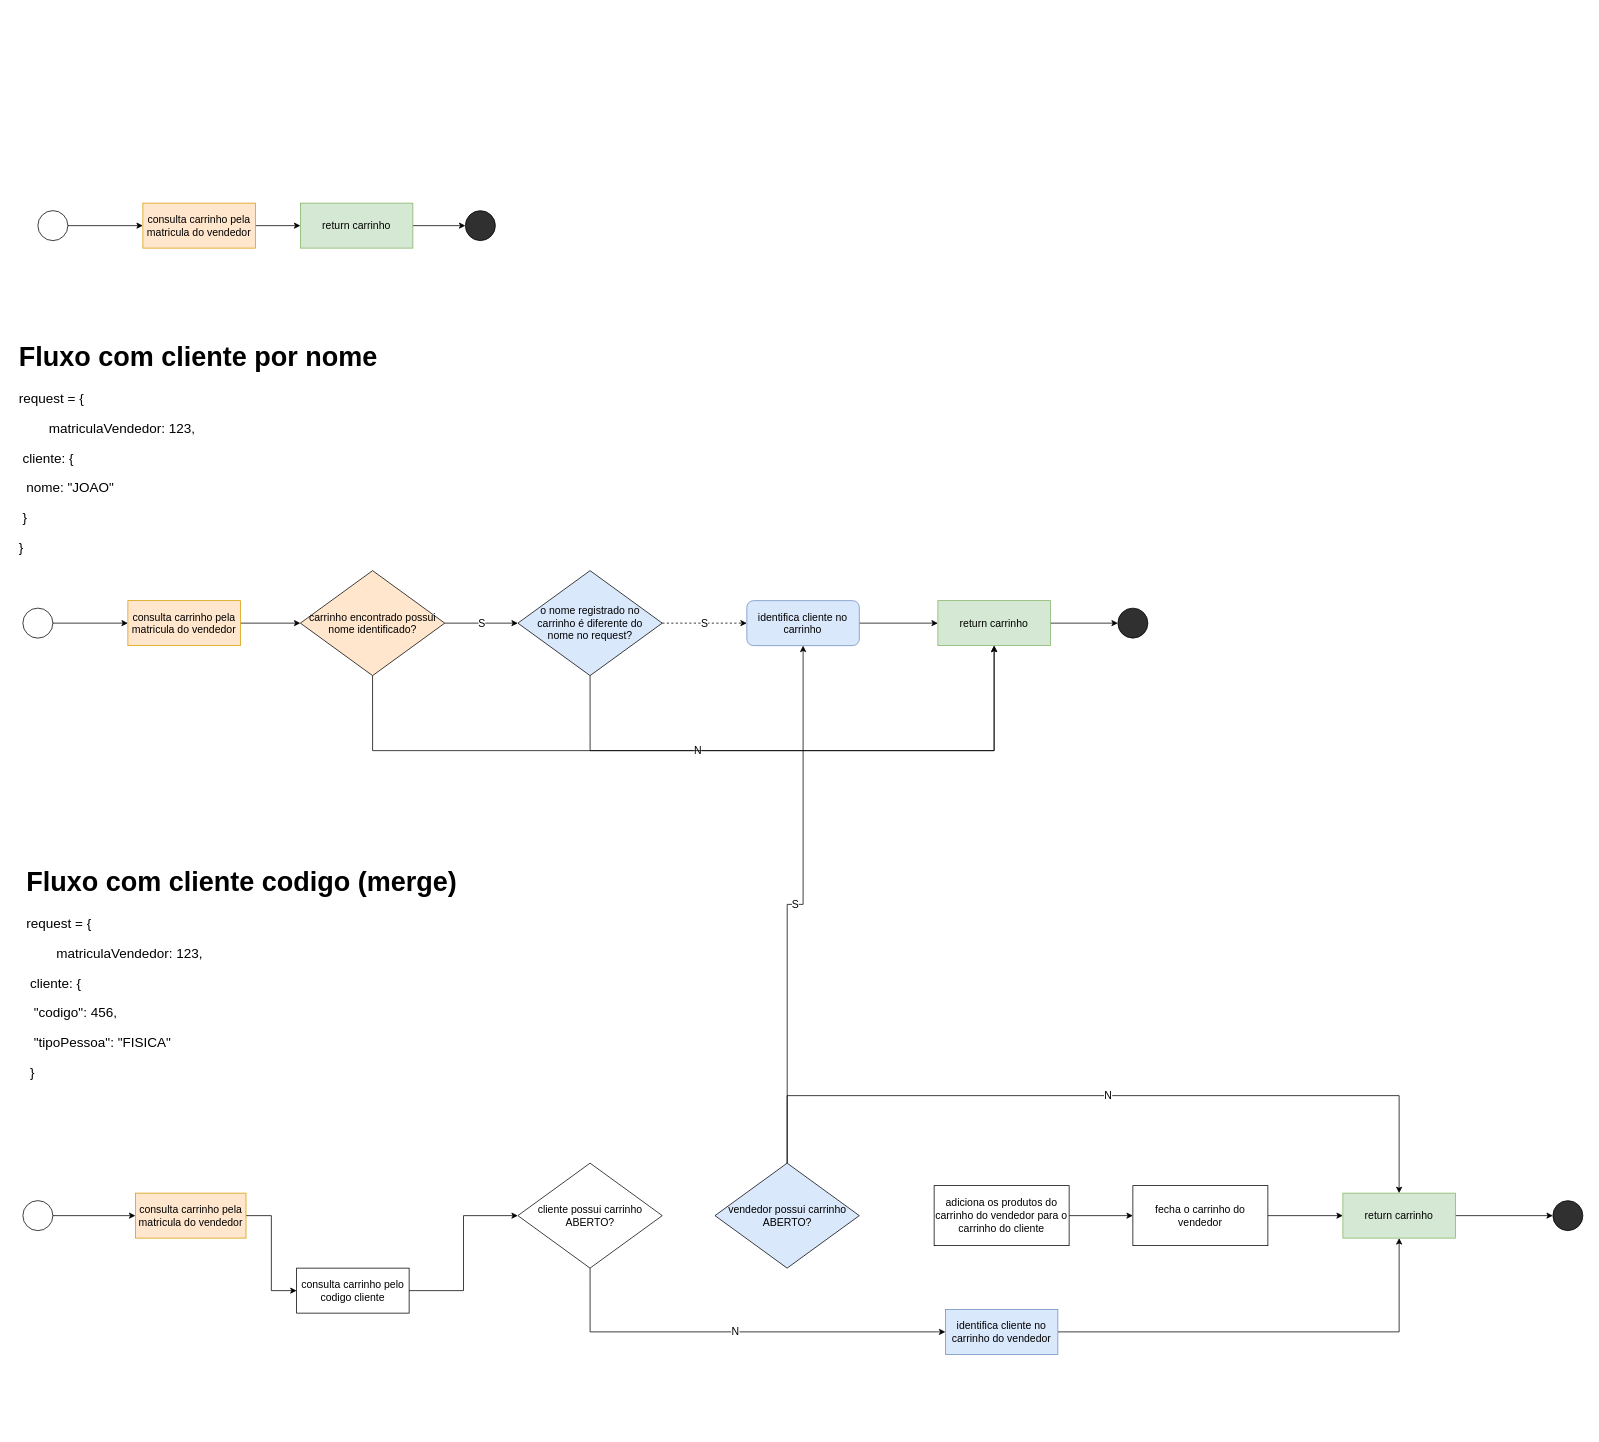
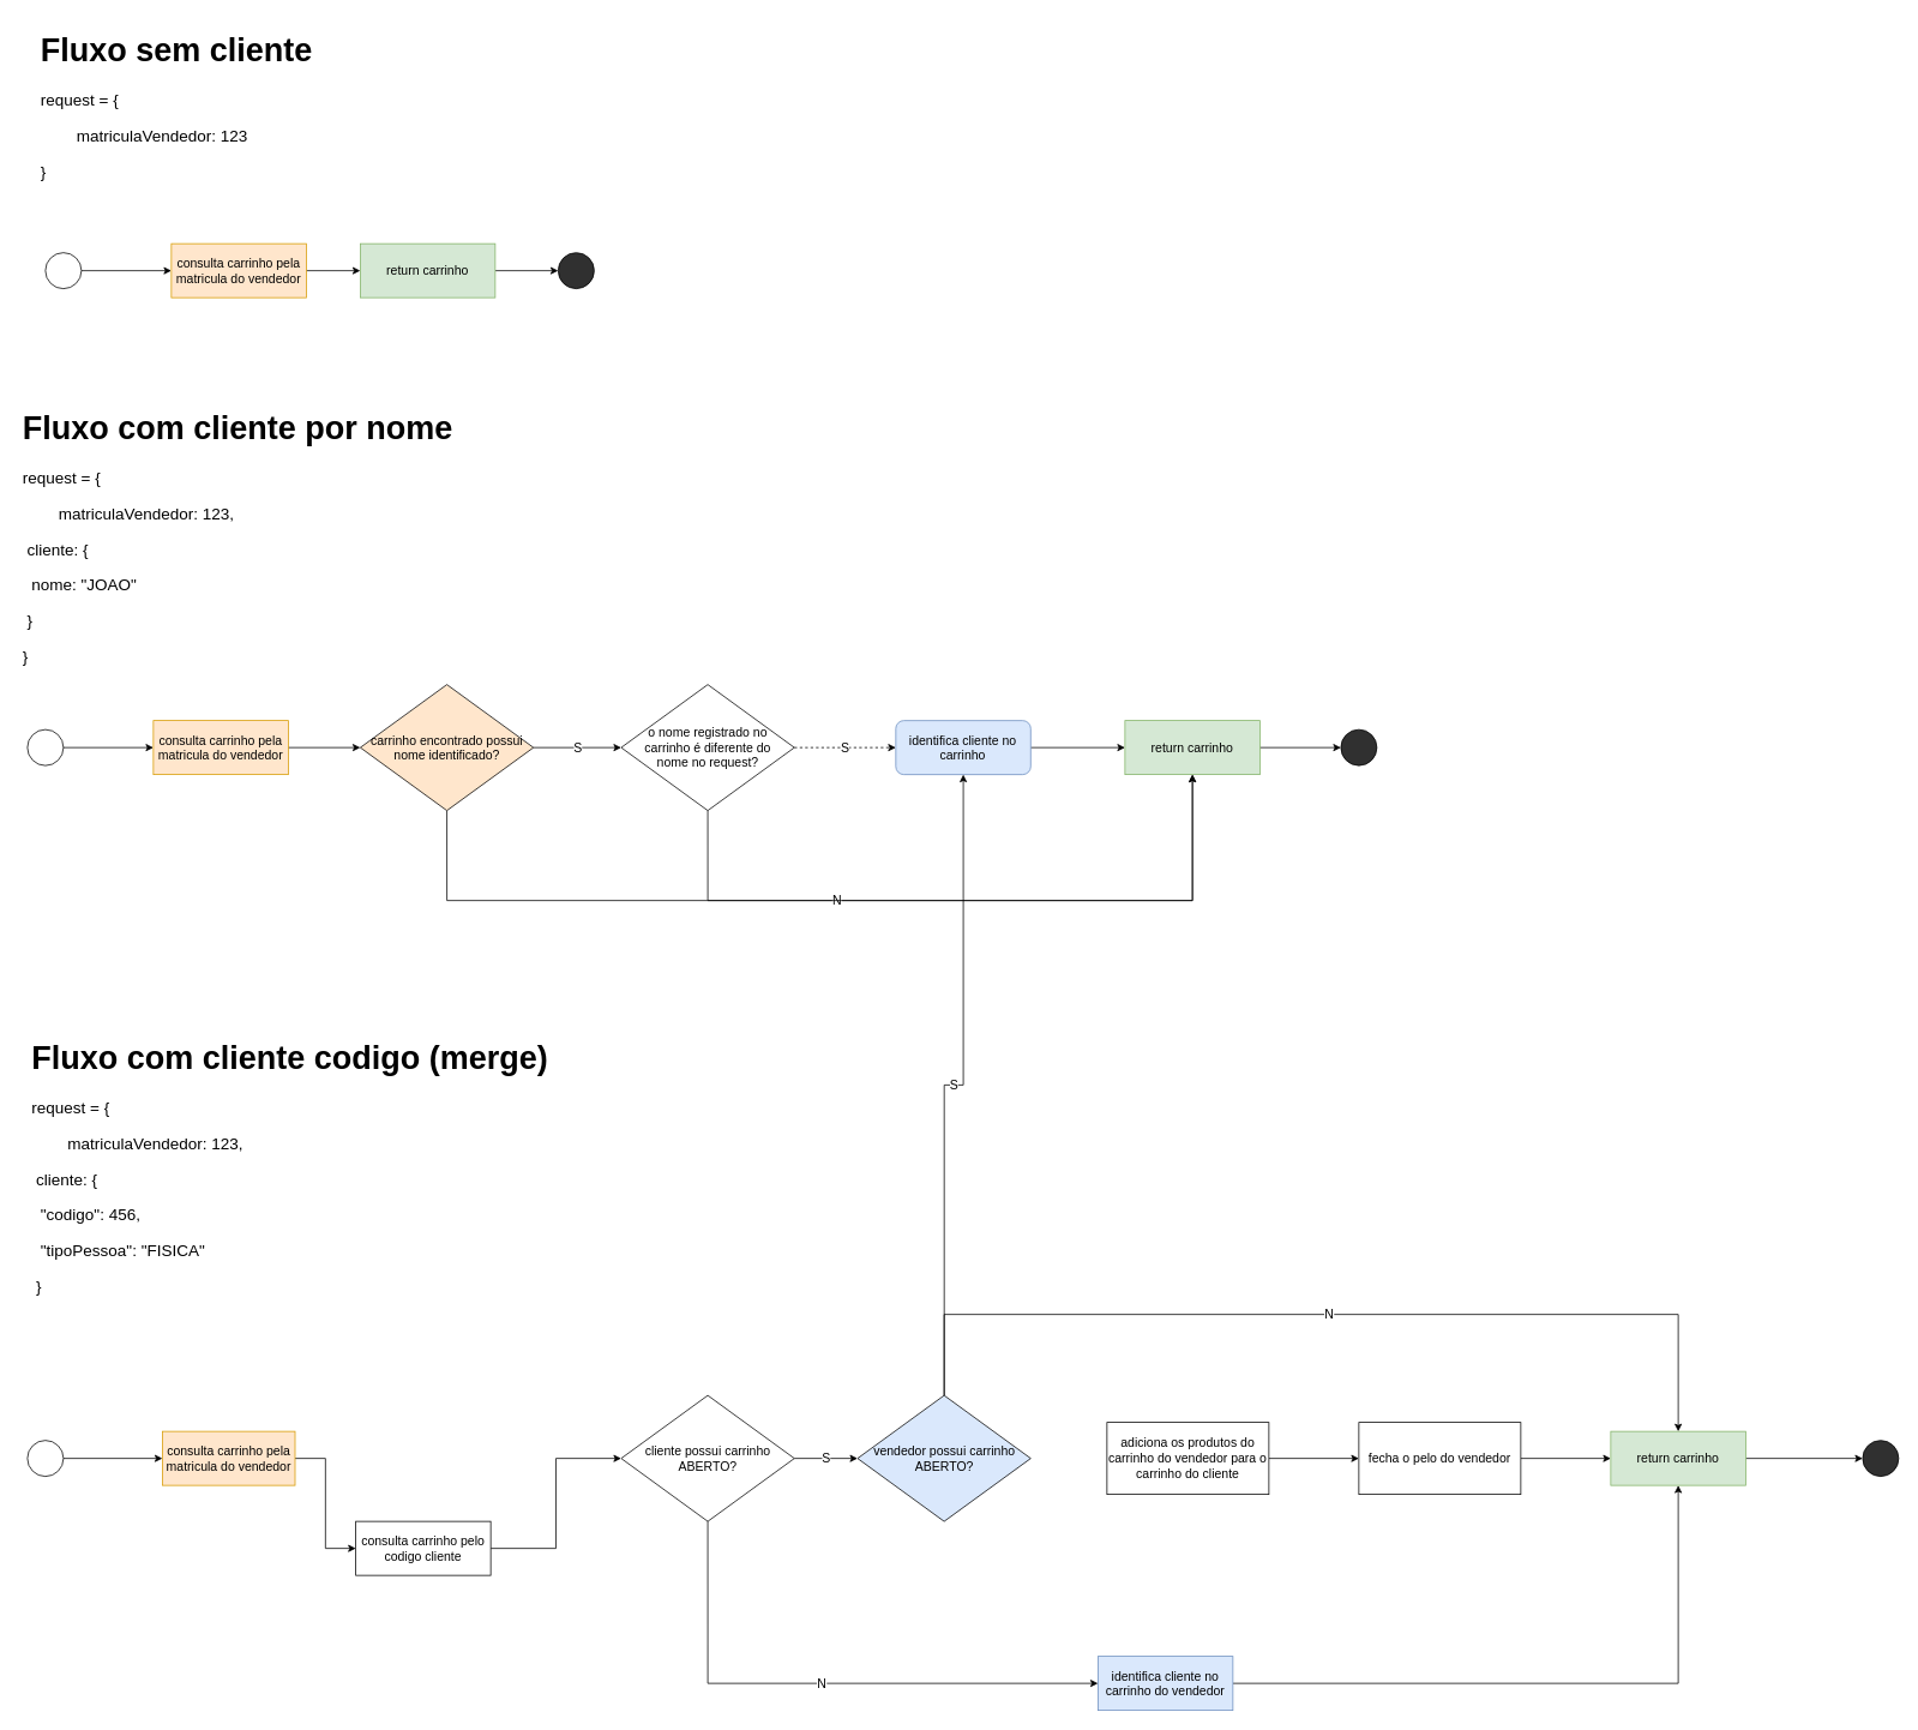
+ <mxCell id="2" value="&lt;h1&gt;Fluxo sem cliente&lt;/h1&gt;&lt;p&gt;request = {&lt;/p&gt;&lt;p&gt;&amp;nbsp; &amp;nbsp; &amp;nbsp; &amp;nbsp; matriculaVendedor: 123&lt;/p&gt;&lt;p&gt;}&lt;/p&gt;" style="text;html=1;strokeColor=none;fillColor=none;spacing=5;spacingTop=-20;whiteSpace=wrap;overflow=hidden;rounded=0;fontSize=18;" parent="1" vertex="1"><mxGeometry x="40" y="20" width="370" height="200" as="geometry" /></mxCell>
- <mxCell id="24" value="o nome registrado no carrinho é diferente do nome no request?" style="rhombus;whiteSpace=wrap;html=1;fontSize=14;spacing=9;fillColor=#dae8fc;" parent="1" vertex="1"><mxGeometry x="690" y="760" width="192.5" height="140" as="geometry" /></mxCell>
+ <mxCell id="24" value="o nome registrado no carrinho é diferente do nome no request?" style="rhombus;whiteSpace=wrap;html=1;fontSize=14;spacing=9;" parent="1" vertex="1"><mxGeometry x="690" y="760" width="192.5" height="140" as="geometry" /></mxCell>
+ <mxCell id="32" value="S" style="edgeStyle=orthogonalEdgeStyle;rounded=0;orthogonalLoop=1;jettySize=auto;html=1;entryX=0;entryY=0.5;entryDx=0;entryDy=0;fontSize=14;exitX=1;exitY=0.5;exitDx=0;exitDy=0;" parent="1" source="47" target="39" edge="1"><mxGeometry relative="1" as="geometry"><mxPoint x="861.25" y="1620" as="sourcePoint" /></mxGeometry></mxCell>
- <mxCell id="41" value="adiciona os produtos do carrinho do vendedor para o carrinho do cliente" style="whiteSpace=wrap;html=1;fontSize=14;" parent="1" vertex="1"><mxGeometry x="1245" y="1580" width="180" height="80" as="geometry" /></mxCell>
+ <mxCell id="41" value="adiciona os produtos do carrinho do vendedor para o carrinho do cliente" style="whiteSpace=wrap;html=1;fontSize=14;" parent="1" vertex="1"><mxGeometry x="1230" y="1580" width="180" height="80" as="geometry" /></mxCell>
- <mxCell id="43" value="fecha o carrinho do vendedor" style="whiteSpace=wrap;html=1;fontSize=14;" parent="1" vertex="1"><mxGeometry x="1510" y="1580" width="180" height="80" as="geometry" /></mxCell>
+ <mxCell id="43" value="fecha o pelo do vendedor" style="whiteSpace=wrap;html=1;fontSize=14;" parent="1" vertex="1"><mxGeometry x="1510" y="1580" width="180" height="80" as="geometry" /></mxCell>
- <mxCell id="36" value="identifica cliente no carrinho do vendedor" style="whiteSpace=wrap;html=1;fontSize=14;fillColor=#dae8fc;strokeColor=#6c8ebf;" parent="1" vertex="1"><mxGeometry x="1260" y="1745" width="150" height="60" as="geometry" /></mxCell>
+ <mxCell id="36" value="identifica cliente no carrinho do vendedor" style="whiteSpace=wrap;html=1;fontSize=14;fillColor=#dae8fc;strokeColor=#6c8ebf;" parent="1" vertex="1"><mxGeometry x="1220" y="1840" width="150" height="60" as="geometry" /></mxCell>
